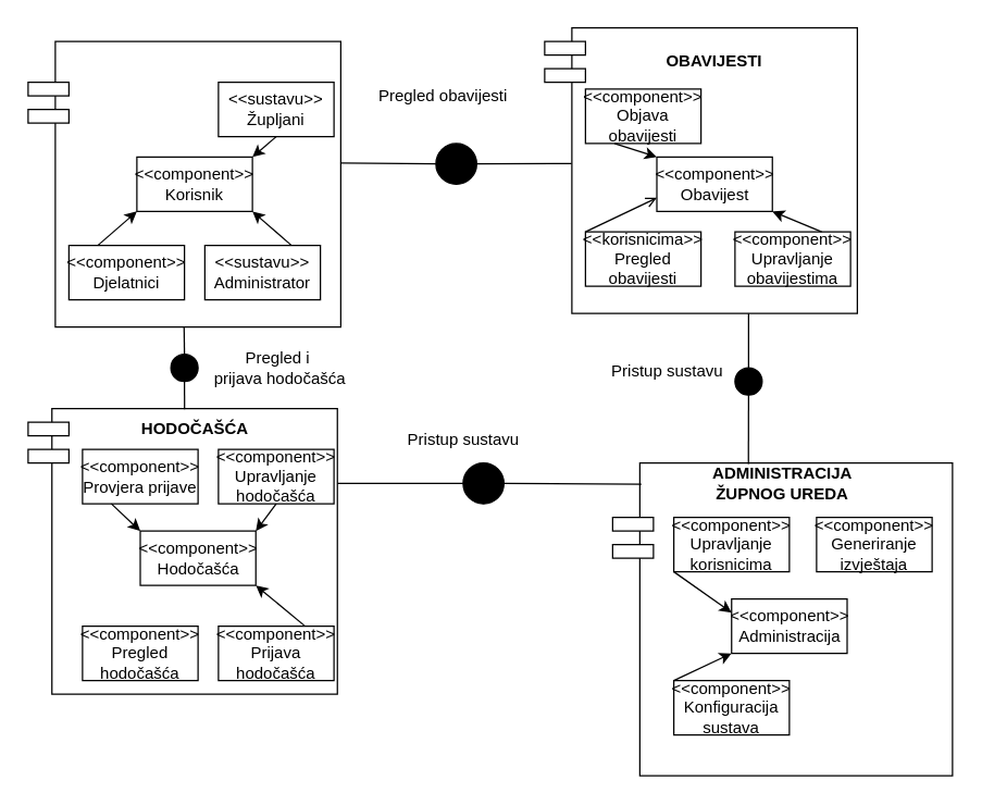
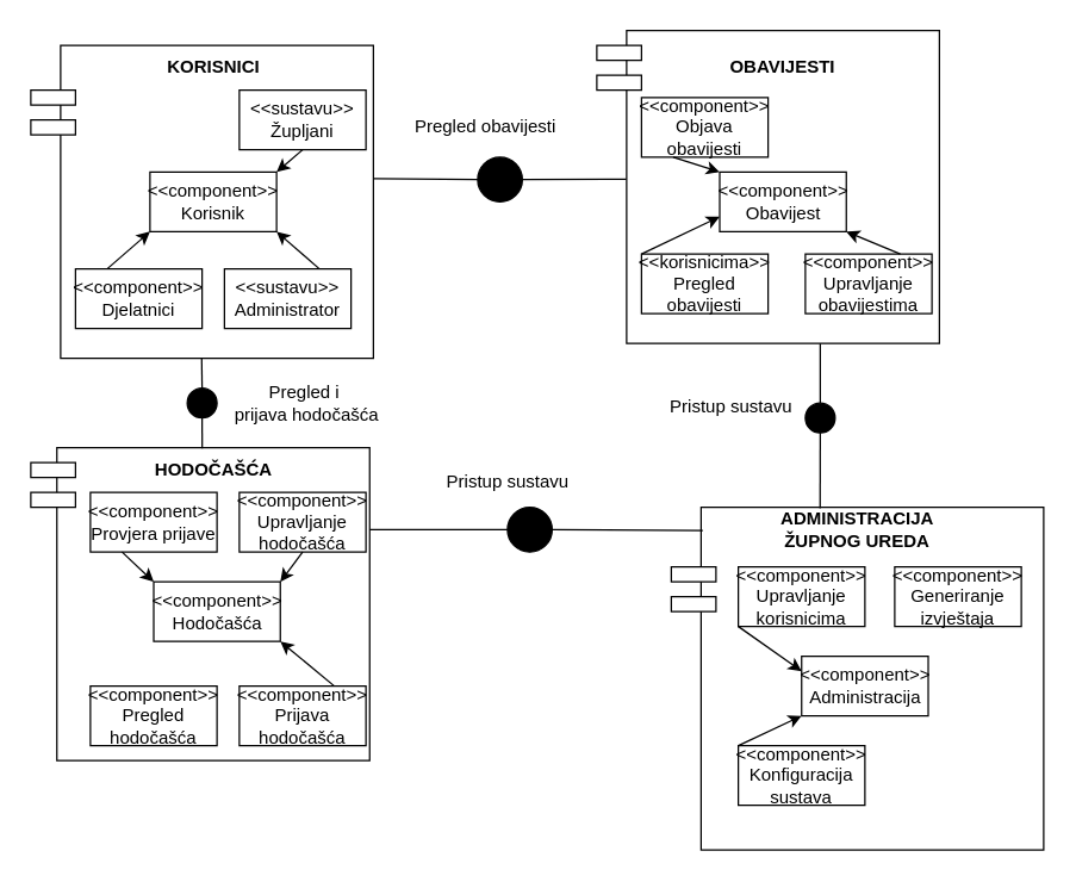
+ <mxCell id="3" value="&lt;b&gt;KORISNICI&lt;/b&gt;" style="text;html=1;align=center;verticalAlign=middle;whiteSpace=wrap;rounded=0;" parent="1" vertex="1"><mxGeometry x="112.5" y="30" width="60" height="30" as="geometry" /></mxCell>
- <mxCell id="59" value="Pregled obavijesti" style="text;html=1;align=center;verticalAlign=middle;resizable=0;points=[];autosize=1;strokeColor=none;fillColor=none;" vertex="1" parent="1"><mxGeometry x="265" y="55" width="120" height="30" as="geometry" /></mxCell>
+ <mxCell id="59" value="Pregled obavijesti" style="text;html=1;align=center;verticalAlign=middle;resizable=0;points=[];autosize=1;strokeColor=none;fillColor=none;" vertex="1" parent="1"><mxGeometry x="265" y="70" width="120" height="30" as="geometry" /></mxCell>
- <mxCell id="27" value="" style="endArrow=open;html=1;rounded=0;exitX=0;exitY=0;exitDx=0;exitDy=0;entryX=0;entryY=0.75;entryDx=0;entryDy=0;" parent="1" source="24" target="22" edge="1"><mxGeometry width="50" height="50" relative="1" as="geometry"><mxPoint x="380" y="260" as="sourcePoint" /><mxPoint x="430" y="210" as="targetPoint" /></mxGeometry></mxCell>
+ <mxCell id="27" value="" style="endArrow=classic;html=1;rounded=0;exitX=0;exitY=0;exitDx=0;exitDy=0;entryX=0;entryY=0.75;entryDx=0;entryDy=0;" parent="1" source="24" target="22" edge="1"><mxGeometry width="50" height="50" relative="1" as="geometry"><mxPoint x="380" y="260" as="sourcePoint" /><mxPoint x="430" y="210" as="targetPoint" /></mxGeometry></mxCell>
